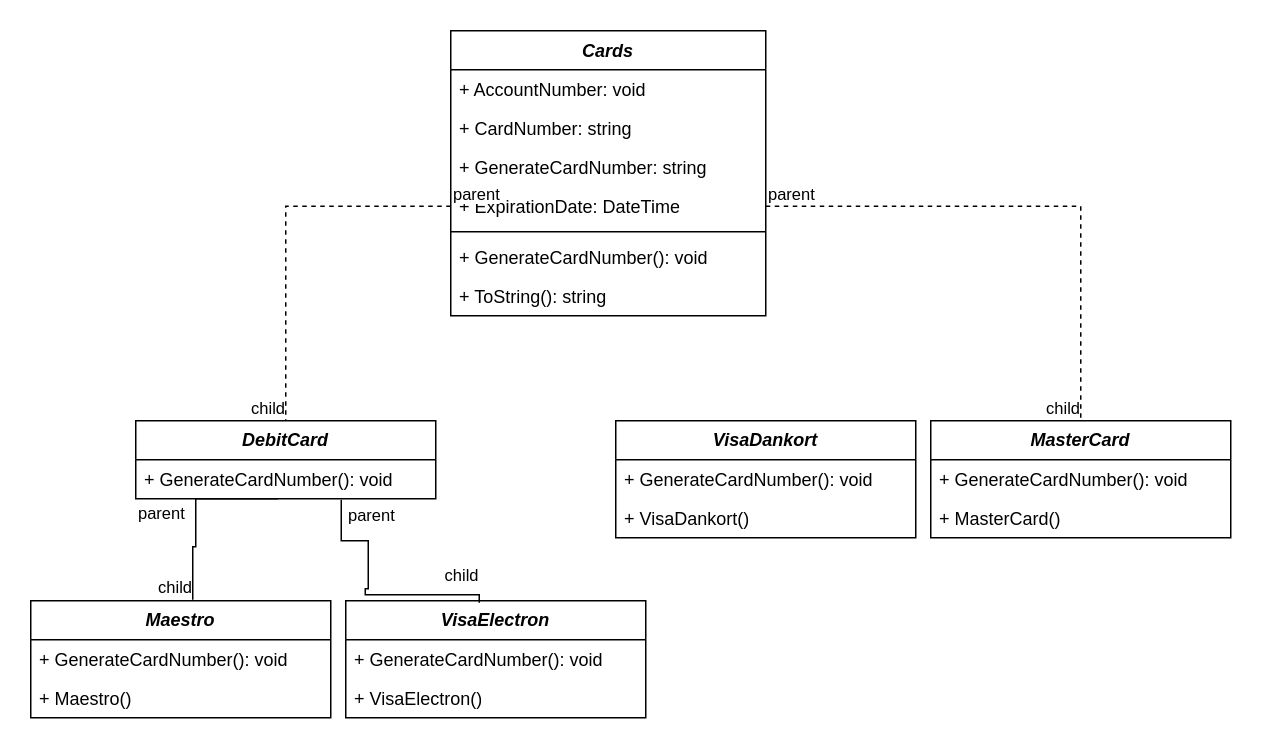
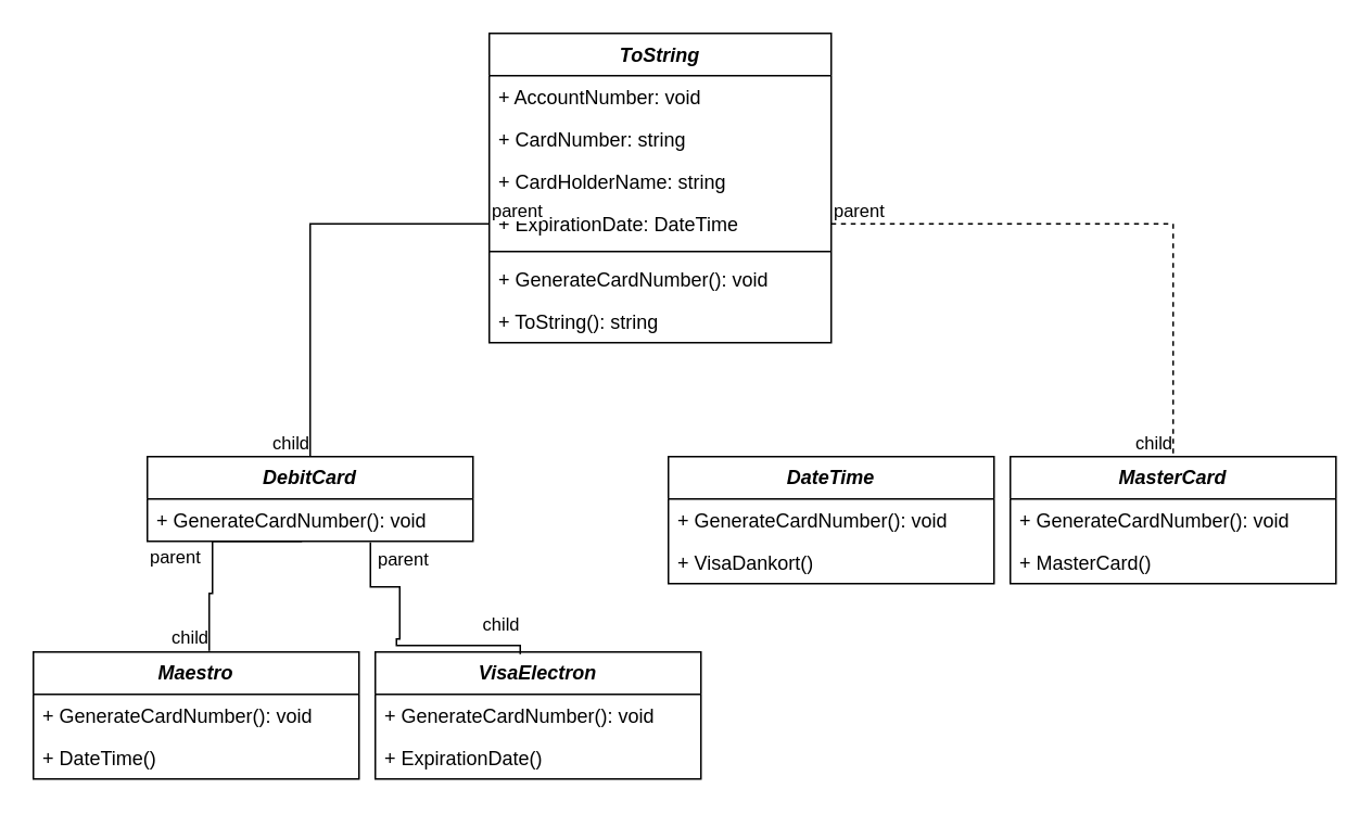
- <mxCell id="2" value="&lt;i&gt;Cards&lt;/i&gt;" style="swimlane;fontStyle=1;align=center;verticalAlign=top;childLayout=stackLayout;horizontal=1;startSize=26;horizontalStack=0;resizeParent=1;resizeParentMax=0;resizeLast=0;collapsible=1;marginBottom=0;whiteSpace=wrap;html=1;" parent="1" vertex="1"><mxGeometry x="300" y="20" width="210" height="190" as="geometry" /></mxCell>
+ <mxCell id="2" value="&lt;i&gt;ToString&lt;/i&gt;" style="swimlane;fontStyle=1;align=center;verticalAlign=top;childLayout=stackLayout;horizontal=1;startSize=26;horizontalStack=0;resizeParent=1;resizeParentMax=0;resizeLast=0;collapsible=1;marginBottom=0;whiteSpace=wrap;html=1;" parent="1" vertex="1"><mxGeometry x="300" y="20" width="210" height="190" as="geometry" /></mxCell>
- <mxCell id="5" value="+ GenerateCardNumber: string" style="text;strokeColor=none;fillColor=none;align=left;verticalAlign=top;spacingLeft=4;spacingRight=4;overflow=hidden;rotatable=0;points=[[0,0.5],[1,0.5]];portConstraint=eastwest;whiteSpace=wrap;html=1;" parent="2" vertex="1"><mxGeometry y="78" width="210" height="26" as="geometry" /></mxCell>
+ <mxCell id="5" value="+ CardHolderName: string" style="text;strokeColor=none;fillColor=none;align=left;verticalAlign=top;spacingLeft=4;spacingRight=4;overflow=hidden;rotatable=0;points=[[0,0.5],[1,0.5]];portConstraint=eastwest;whiteSpace=wrap;html=1;" parent="2" vertex="1"><mxGeometry y="78" width="210" height="26" as="geometry" /></mxCell>
- <mxCell id="33" value="" style="endArrow=none;html=1;edgeStyle=orthogonalEdgeStyle;rounded=0;exitX=0;exitY=0.5;exitDx=0;exitDy=0;entryX=0.5;entryY=0;entryDx=0;entryDy=0;dashed=1;" edge="1" parent="1" source="6" target="10"><mxGeometry relative="1" as="geometry"><mxPoint x="-100" y="130" as="sourcePoint" /><mxPoint x="110" y="273" as="targetPoint" /></mxGeometry></mxCell>
+ <mxCell id="33" value="" style="endArrow=none;html=1;edgeStyle=orthogonalEdgeStyle;rounded=0;exitX=0;exitY=0.5;exitDx=0;exitDy=0;entryX=0.5;entryY=0;entryDx=0;entryDy=0;" edge="1" parent="1" source="6" target="10"><mxGeometry relative="1" as="geometry"><mxPoint x="-100" y="130" as="sourcePoint" /><mxPoint x="110" y="273" as="targetPoint" /></mxGeometry></mxCell>
- <mxCell id="18" value="&lt;b&gt;&lt;i&gt;VisaDankort&lt;/i&gt;&lt;/b&gt;" style="swimlane;fontStyle=0;childLayout=stackLayout;horizontal=1;startSize=26;fillColor=none;horizontalStack=0;resizeParent=1;resizeParentMax=0;resizeLast=0;collapsible=1;marginBottom=0;whiteSpace=wrap;html=1;" vertex="1" parent="1"><mxGeometry x="410" y="280" width="200" height="78" as="geometry" /></mxCell>
+ <mxCell id="18" value="&lt;b&gt;&lt;i&gt;DateTime&lt;/i&gt;&lt;/b&gt;" style="swimlane;fontStyle=0;childLayout=stackLayout;horizontal=1;startSize=26;fillColor=none;horizontalStack=0;resizeParent=1;resizeParentMax=0;resizeLast=0;collapsible=1;marginBottom=0;whiteSpace=wrap;html=1;" vertex="1" parent="1"><mxGeometry x="410" y="280" width="200" height="78" as="geometry" /></mxCell>
- <mxCell id="14" value="+ Maestro()" style="text;strokeColor=none;fillColor=none;align=left;verticalAlign=top;spacingLeft=4;spacingRight=4;overflow=hidden;rotatable=0;points=[[0,0.5],[1,0.5]];portConstraint=eastwest;whiteSpace=wrap;html=1;" vertex="1" parent="12"><mxGeometry y="52" width="200" height="26" as="geometry" /></mxCell>
+ <mxCell id="14" value="+ DateTime()" style="text;strokeColor=none;fillColor=none;align=left;verticalAlign=top;spacingLeft=4;spacingRight=4;overflow=hidden;rotatable=0;points=[[0,0.5],[1,0.5]];portConstraint=eastwest;whiteSpace=wrap;html=1;" vertex="1" parent="12"><mxGeometry y="52" width="200" height="26" as="geometry" /></mxCell>
- <mxCell id="17" value="+ VisaElectron()" style="text;strokeColor=none;fillColor=none;align=left;verticalAlign=top;spacingLeft=4;spacingRight=4;overflow=hidden;rotatable=0;points=[[0,0.5],[1,0.5]];portConstraint=eastwest;whiteSpace=wrap;html=1;" vertex="1" parent="15"><mxGeometry y="52" width="200" height="26" as="geometry" /></mxCell>
+ <mxCell id="17" value="+ ExpirationDate()" style="text;strokeColor=none;fillColor=none;align=left;verticalAlign=top;spacingLeft=4;spacingRight=4;overflow=hidden;rotatable=0;points=[[0,0.5],[1,0.5]];portConstraint=eastwest;whiteSpace=wrap;html=1;" vertex="1" parent="15"><mxGeometry y="52" width="200" height="26" as="geometry" /></mxCell>
